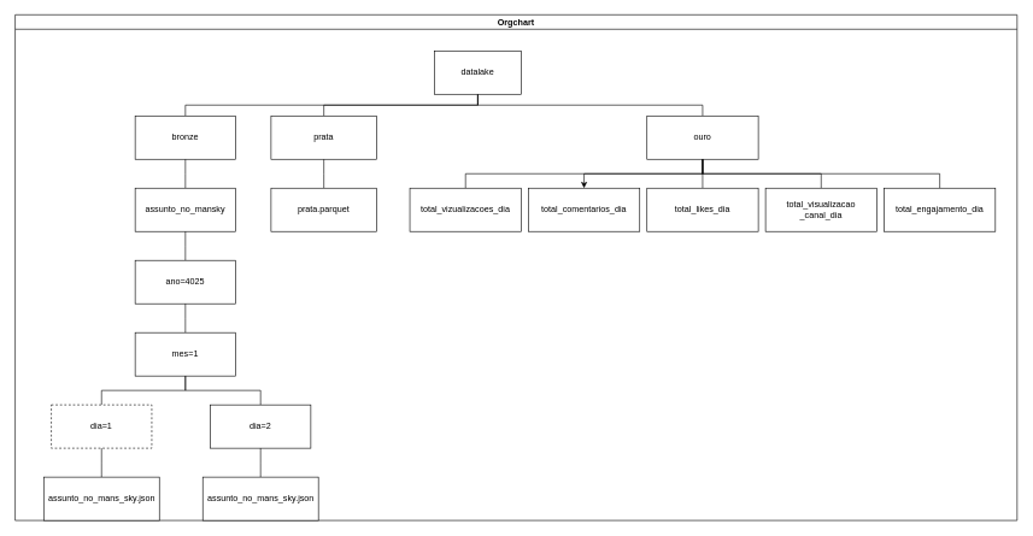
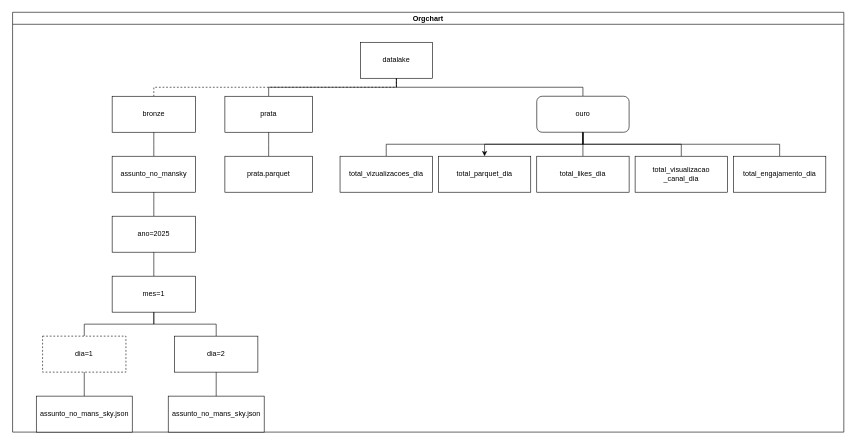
- <mxCell id="3" value="" style="edgeStyle=elbowEdgeStyle;elbow=vertical;sourcePerimeterSpacing=0;targetPerimeterSpacing=0;startArrow=none;endArrow=none;rounded=0;curved=0;" parent="2" source="5" target="6" edge="1"><mxGeometry relative="1" as="geometry" /></mxCell>
+ <mxCell id="3" value="" style="edgeStyle=elbowEdgeStyle;elbow=vertical;sourcePerimeterSpacing=0;targetPerimeterSpacing=0;startArrow=none;endArrow=none;rounded=0;curved=0;dashed=1;" parent="2" source="5" target="6" edge="1"><mxGeometry relative="1" as="geometry" /></mxCell>
- <mxCell id="9" value="ouro" style="whiteSpace=wrap;html=1;align=center;verticalAlign=middle;treeFolding=1;treeMoving=1;newEdgeStyle={&quot;edgeStyle&quot;:&quot;elbowEdgeStyle&quot;,&quot;startArrow&quot;:&quot;none&quot;,&quot;endArrow&quot;:&quot;none&quot;};" parent="2" vertex="1"><mxGeometry x="874" y="140" width="154" height="60" as="geometry" /></mxCell>
+ <mxCell id="9" value="ouro" style="whiteSpace=wrap;html=1;align=center;verticalAlign=middle;treeFolding=1;treeMoving=1;newEdgeStyle={&quot;edgeStyle&quot;:&quot;elbowEdgeStyle&quot;,&quot;startArrow&quot;:&quot;none&quot;,&quot;endArrow&quot;:&quot;none&quot;};rounded=1;" parent="2" vertex="1"><mxGeometry x="874" y="140" width="154" height="60" as="geometry" /></mxCell>
- <mxCell id="20" value="total_comentarios_dia" style="whiteSpace=wrap;html=1;align=center;verticalAlign=middle;treeFolding=1;treeMoving=1;newEdgeStyle={&quot;edgeStyle&quot;:&quot;elbowEdgeStyle&quot;,&quot;startArrow&quot;:&quot;none&quot;,&quot;endArrow&quot;:&quot;none&quot;};" parent="2" vertex="1"><mxGeometry x="710" y="240" width="154" height="60" as="geometry" /></mxCell>
+ <mxCell id="20" value="total_parquet_dia" style="whiteSpace=wrap;html=1;align=center;verticalAlign=middle;treeFolding=1;treeMoving=1;newEdgeStyle={&quot;edgeStyle&quot;:&quot;elbowEdgeStyle&quot;,&quot;startArrow&quot;:&quot;none&quot;,&quot;endArrow&quot;:&quot;none&quot;};" parent="2" vertex="1"><mxGeometry x="710" y="240" width="154" height="60" as="geometry" /></mxCell>
- <mxCell id="13" value="ano=4025" style="whiteSpace=wrap;html=1;align=center;verticalAlign=middle;treeFolding=1;treeMoving=1;newEdgeStyle={&quot;edgeStyle&quot;:&quot;elbowEdgeStyle&quot;,&quot;startArrow&quot;:&quot;none&quot;,&quot;endArrow&quot;:&quot;none&quot;};" parent="2" vertex="1"><mxGeometry x="166" y="340" width="139" height="60" as="geometry" /></mxCell>
+ <mxCell id="13" value="ano=2025" style="whiteSpace=wrap;html=1;align=center;verticalAlign=middle;treeFolding=1;treeMoving=1;newEdgeStyle={&quot;edgeStyle&quot;:&quot;elbowEdgeStyle&quot;,&quot;startArrow&quot;:&quot;none&quot;,&quot;endArrow&quot;:&quot;none&quot;};" parent="2" vertex="1"><mxGeometry x="166" y="340" width="139" height="60" as="geometry" /></mxCell>
